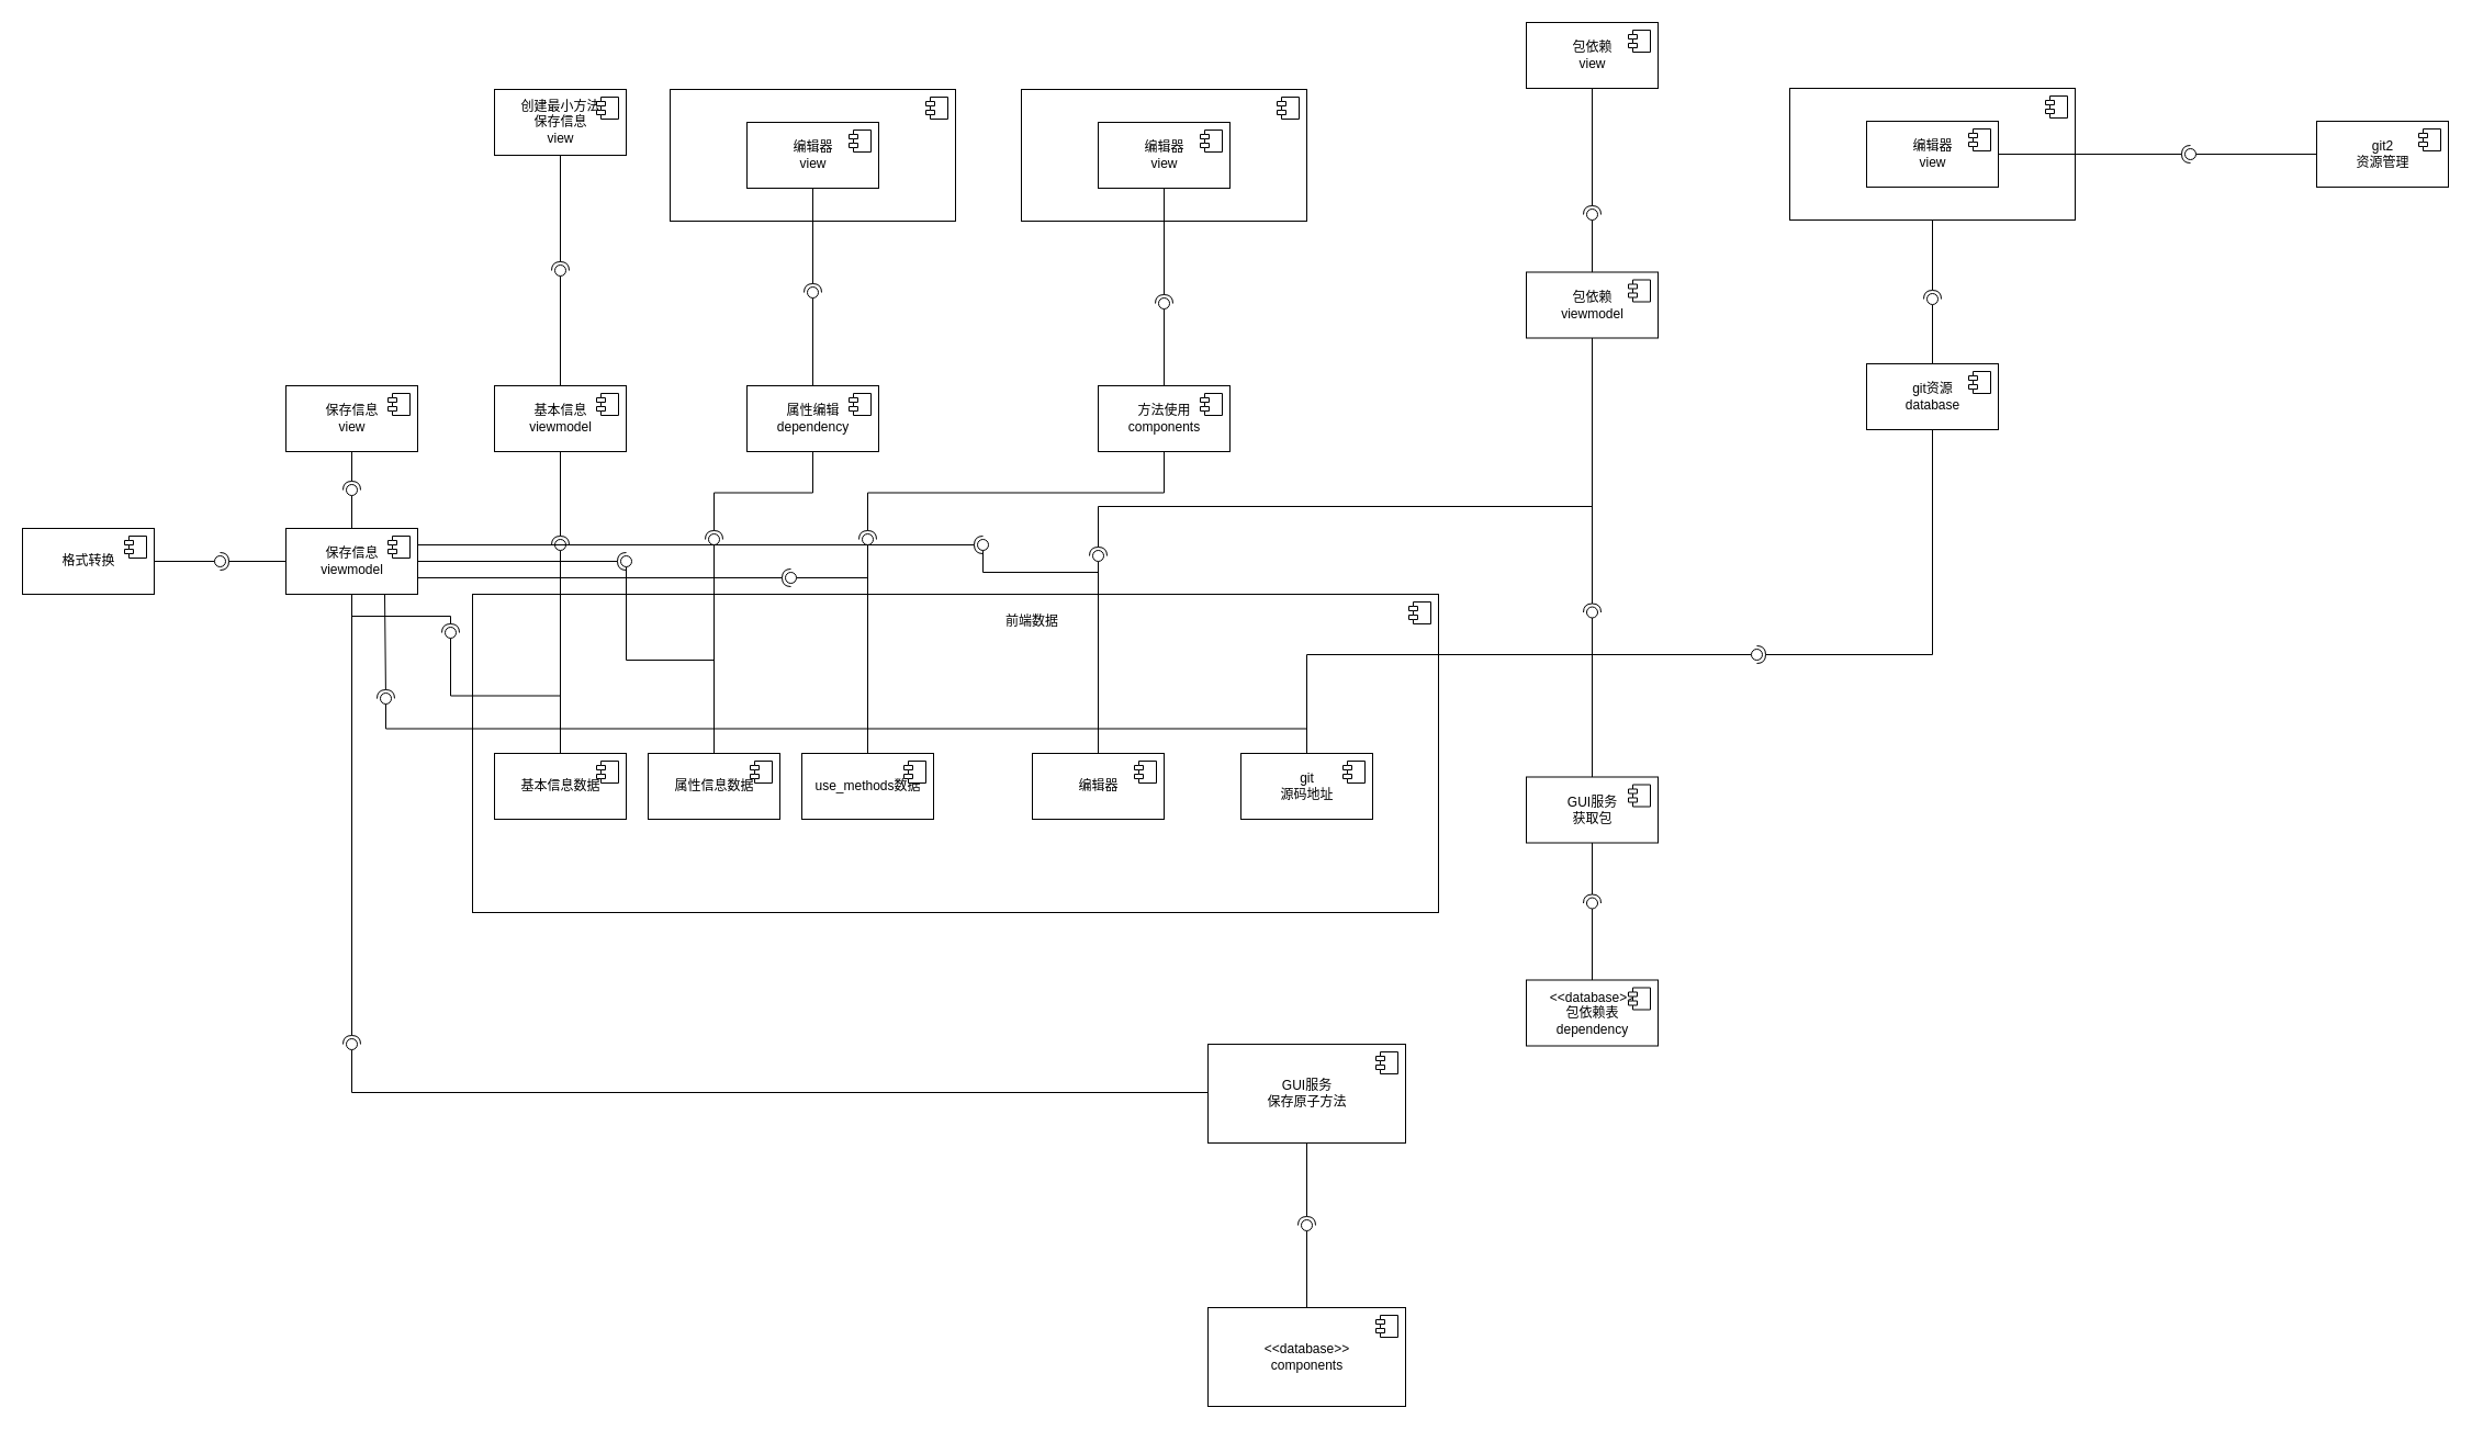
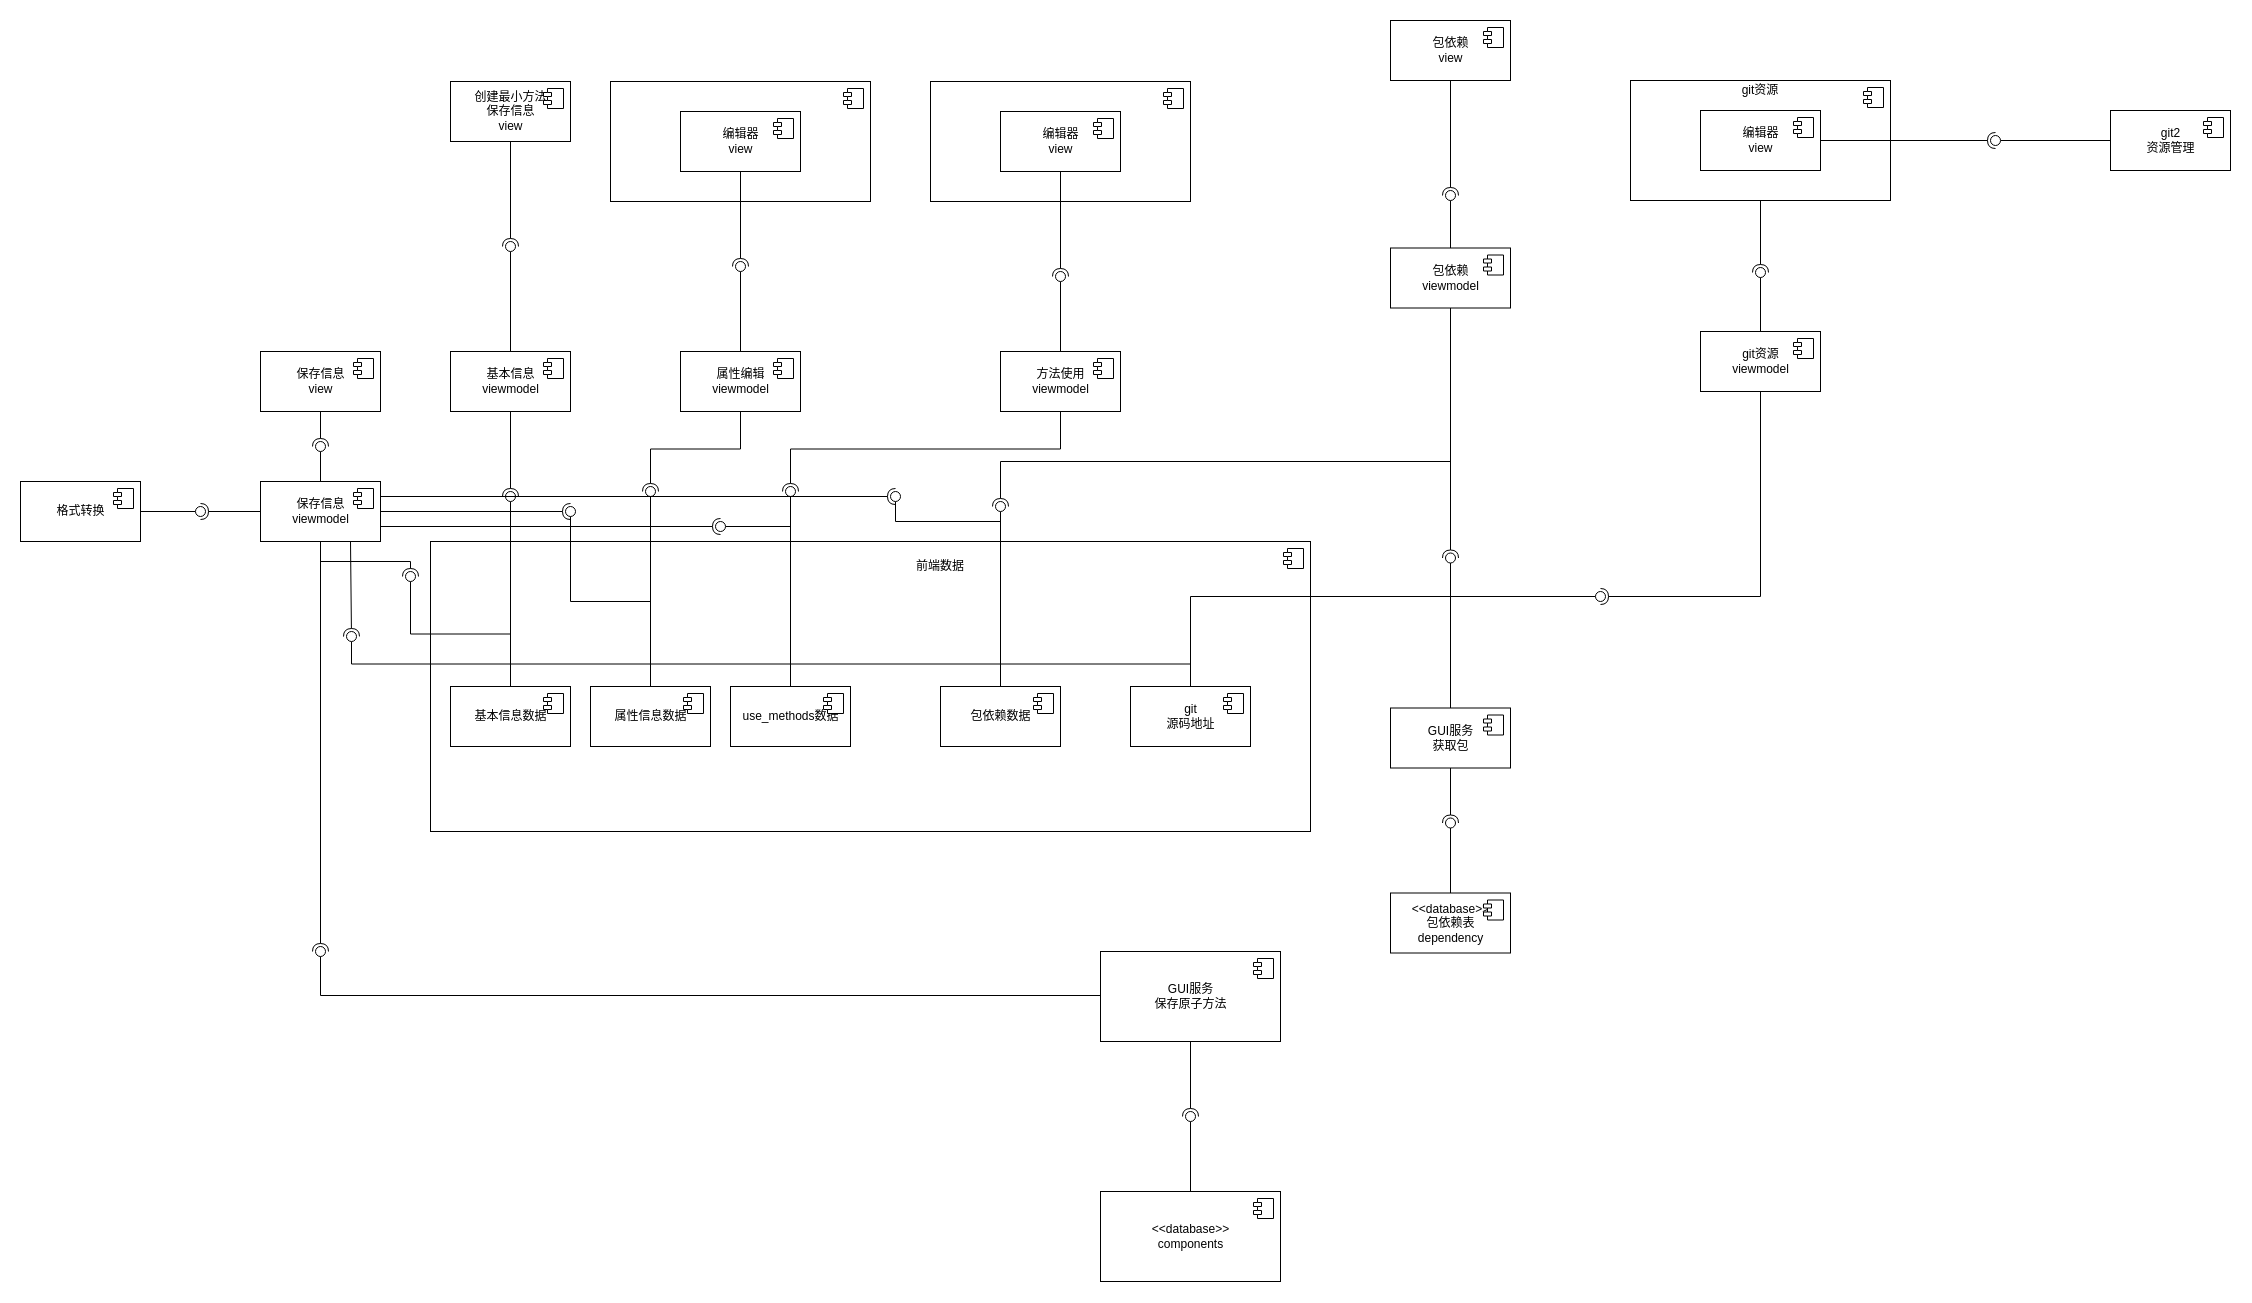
+ <mxCell id="102" value="git资源" style="text;html=1;strokeColor=none;fillColor=none;align=center;verticalAlign=middle;whiteSpace=wrap;rounded=0;" vertex="1" parent="100"><mxGeometry x="90" width="80.0" height="20" as="geometry" /></mxCell>
- <mxCell id="110" value="git资源&lt;br&gt;database" style="html=1;" vertex="1" parent="1"><mxGeometry x="1700" y="331" width="120" height="60" as="geometry" /></mxCell>
+ <mxCell id="110" value="git资源&lt;br&gt;viewmodel" style="html=1;" vertex="1" parent="1"><mxGeometry x="1700" y="331" width="120" height="60" as="geometry" /></mxCell>
- <mxCell id="16" value="属性编辑&lt;br&gt;dependency" style="html=1;" parent="1" vertex="1"><mxGeometry x="680" y="351" width="120" height="60" as="geometry" /></mxCell>
+ <mxCell id="16" value="属性编辑&lt;br&gt;viewmodel" style="html=1;" parent="1" vertex="1"><mxGeometry x="680" y="351" width="120" height="60" as="geometry" /></mxCell>
- <mxCell id="18" value="方法使用&lt;br&gt;components" style="html=1;" parent="1" vertex="1"><mxGeometry x="1000" y="351" width="120" height="60" as="geometry" /></mxCell>
+ <mxCell id="18" value="方法使用&lt;br&gt;viewmodel" style="html=1;" parent="1" vertex="1"><mxGeometry x="1000" y="351" width="120" height="60" as="geometry" /></mxCell>
- <mxCell id="43" value="编辑器" style="html=1;" parent="34" vertex="1"><mxGeometry x="510" y="145" width="120" height="60" as="geometry" /></mxCell>
+ <mxCell id="43" value="包依赖数据" style="html=1;" parent="34" vertex="1"><mxGeometry x="510" y="145" width="120" height="60" as="geometry" /></mxCell>
